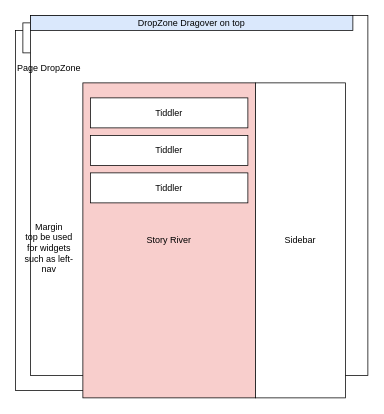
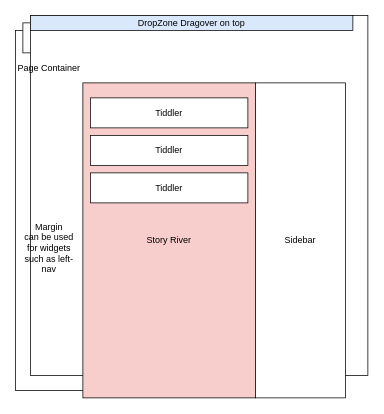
- <mxCell id="5" value="Page DropZone" style="text;html=1;strokeColor=none;fillColor=none;align=center;verticalAlign=middle;whiteSpace=wrap;rounded=0;" parent="1" vertex="1"><mxGeometry x="20" y="80" width="90" height="20" as="geometry" /></mxCell>
+ <mxCell id="5" value="Page Container" style="text;html=1;strokeColor=none;fillColor=none;align=center;verticalAlign=middle;whiteSpace=wrap;rounded=0;" parent="1" vertex="1"><mxGeometry x="20" y="80" width="90" height="20" as="geometry" /></mxCell>
- <mxCell id="8" value="Margin&lt;br&gt;top be used for widgets such as left-nav" style="text;html=1;strokeColor=none;fillColor=none;align=center;verticalAlign=middle;whiteSpace=wrap;rounded=0;" vertex="1" parent="1"><mxGeometry x="30" y="320" width="70" height="20" as="geometry" /></mxCell>
+ <mxCell id="8" value="Margin&lt;br&gt;can be used for widgets such as left-nav" style="text;html=1;strokeColor=none;fillColor=none;align=center;verticalAlign=middle;whiteSpace=wrap;rounded=0;" vertex="1" parent="1"><mxGeometry x="30" y="320" width="70" height="20" as="geometry" /></mxCell>
